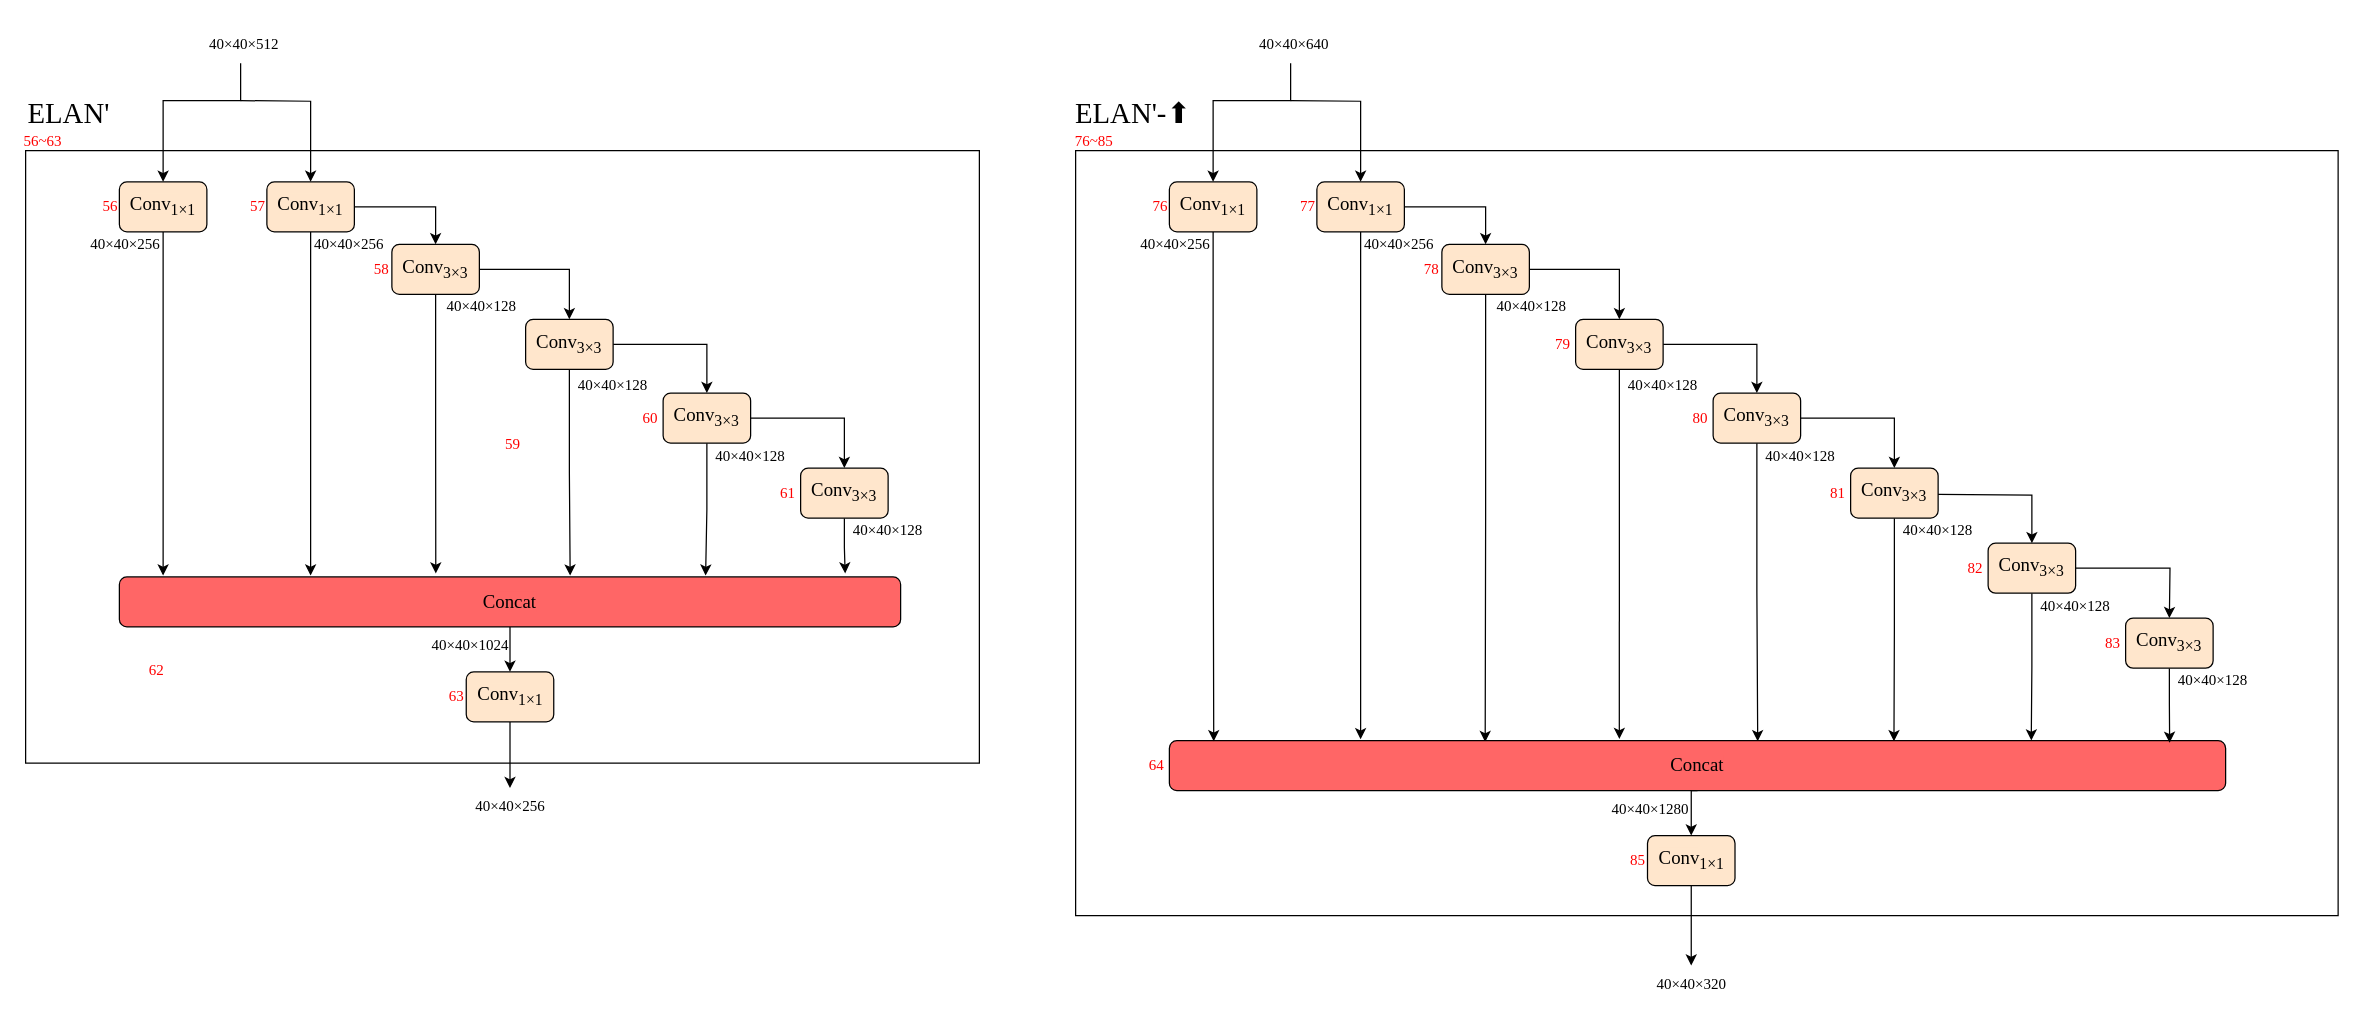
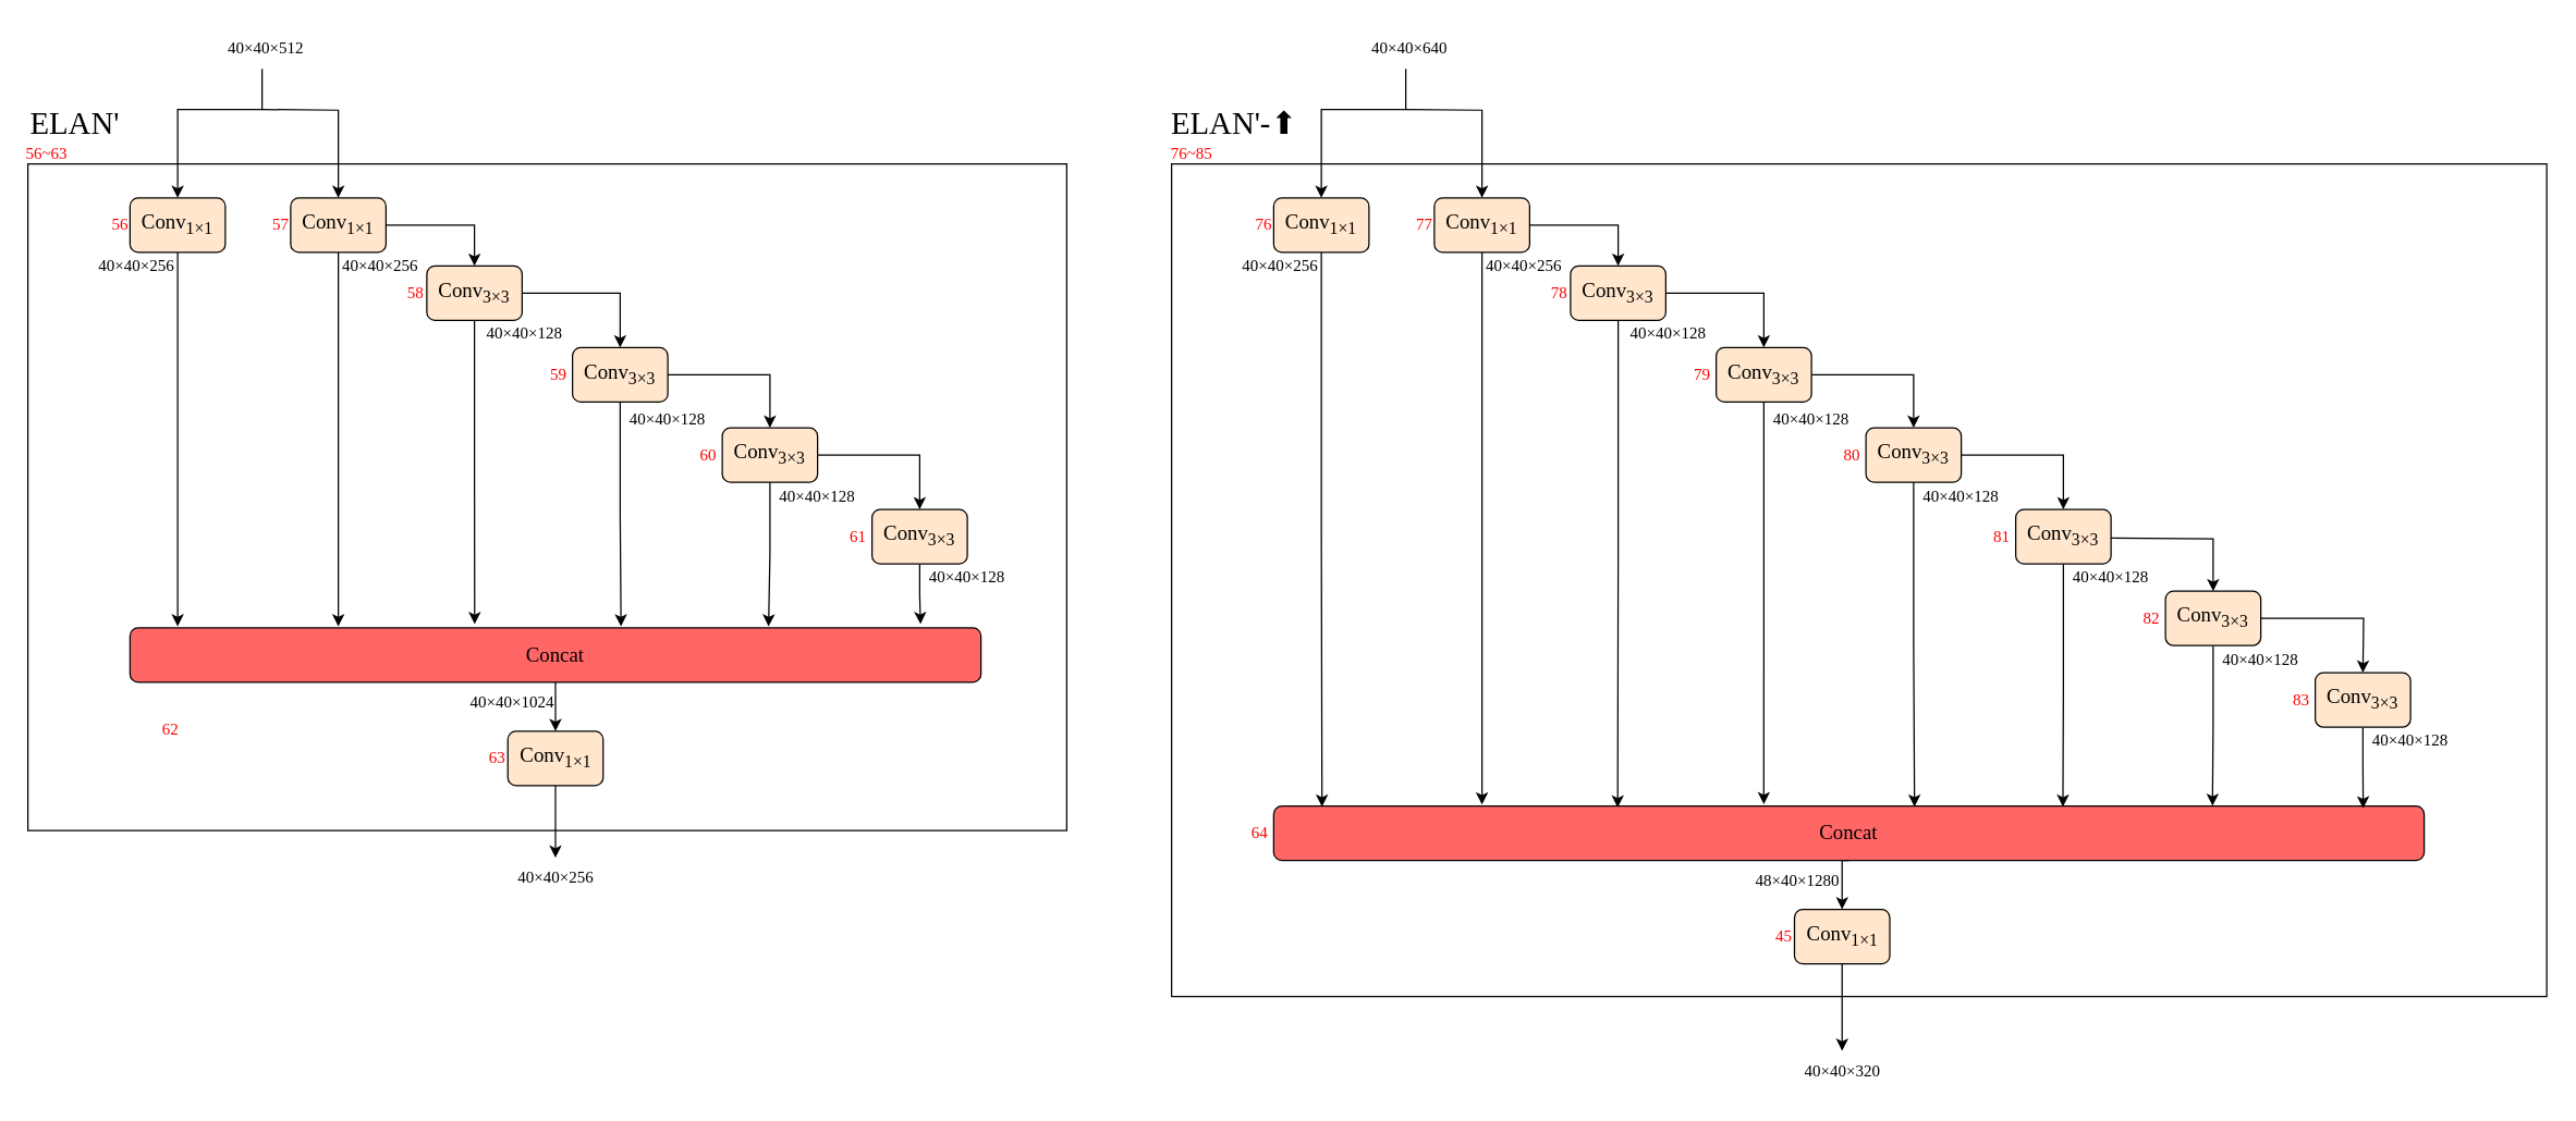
- <mxCell id="68" value="&lt;font color=&quot;#ff0000&quot;&gt;59&lt;/font&gt;" style="text;html=1;strokeColor=none;fillColor=none;align=center;verticalAlign=middle;whiteSpace=wrap;rounded=0;fontFamily=Times New Roman;" parent="1" vertex="1"><mxGeometry x="400" y="340" width="20" height="30" as="geometry" /></mxCell>
+ <mxCell id="68" value="&lt;font color=&quot;#ff0000&quot;&gt;59&lt;/font&gt;" style="text;html=1;strokeColor=none;fillColor=none;align=center;verticalAlign=middle;whiteSpace=wrap;rounded=0;fontFamily=Times New Roman;" parent="1" vertex="1"><mxGeometry x="400" y="260" width="20" height="30" as="geometry" /></mxCell>
- <mxCell id="3" value="40×40×1280" style="text;html=1;strokeColor=none;fillColor=none;align=center;verticalAlign=middle;whiteSpace=wrap;rounded=0;fontFamily=Times New Roman;" parent="2" vertex="1"><mxGeometry x="430" y="512" width="60" height="30" as="geometry" /></mxCell>
+ <mxCell id="3" value="48×40×1280" style="text;html=1;strokeColor=none;fillColor=none;align=center;verticalAlign=middle;whiteSpace=wrap;rounded=0;fontFamily=Times New Roman;" parent="2" vertex="1"><mxGeometry x="430" y="512" width="60" height="30" as="geometry" /></mxCell>
- <mxCell id="31" value="&lt;font color=&quot;#ff0000&quot;&gt;85&lt;/font&gt;" style="text;html=1;strokeColor=none;fillColor=none;align=center;verticalAlign=middle;whiteSpace=wrap;rounded=0;fontFamily=Times New Roman;" parent="1" vertex="1"><mxGeometry x="1300" y="673" width="20" height="30" as="geometry" /></mxCell>
+ <mxCell id="31" value="&lt;font color=&quot;#ff0000&quot;&gt;45&lt;/font&gt;" style="text;html=1;strokeColor=none;fillColor=none;align=center;verticalAlign=middle;whiteSpace=wrap;rounded=0;fontFamily=Times New Roman;" parent="1" vertex="1"><mxGeometry x="1300" y="673" width="20" height="30" as="geometry" /></mxCell>
